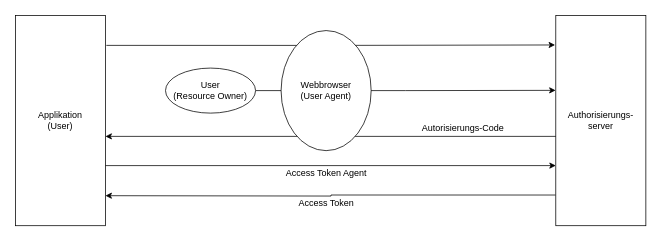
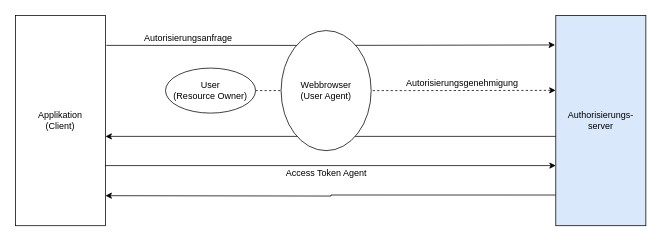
+ <mxCell id="11" value="Autorisierungsanfrage" style="text;html=1;align=center;verticalAlign=middle;resizable=0;points=[];autosize=1;strokeColor=none;fillColor=none;" parent="1" vertex="1"><mxGeometry x="185" y="40" width="130" height="20" as="geometry" /></mxCell>
+ <mxCell id="12" value="Autorisierungsgenehmigung" style="text;html=1;align=center;verticalAlign=middle;resizable=0;points=[];autosize=1;strokeColor=none;fillColor=none;" parent="1" vertex="1"><mxGeometry x="530" y="100" width="170" height="20" as="geometry" /></mxCell>
- <mxCell id="3" value="" style="edgeStyle=orthogonalEdgeStyle;rounded=0;orthogonalLoop=1;jettySize=auto;html=1;entryX=-0.002;entryY=0.356;entryDx=0;entryDy=0;entryPerimeter=0;" parent="1" source="4" target="6" edge="1"><mxGeometry relative="1" as="geometry"><mxPoint x="730" y="119" as="targetPoint" /></mxGeometry></mxCell>
+ <mxCell id="3" value="" style="edgeStyle=orthogonalEdgeStyle;rounded=0;orthogonalLoop=1;jettySize=auto;html=1;entryX=-0.002;entryY=0.356;entryDx=0;entryDy=0;entryPerimeter=0;dashed=1;" parent="1" source="4" target="6" edge="1"><mxGeometry relative="1" as="geometry"><mxPoint x="730" y="119" as="targetPoint" /></mxGeometry></mxCell>
- <mxCell id="2" value="Applikation&lt;br&gt;(User)" style="rounded=0;whiteSpace=wrap;html=1;" parent="1" vertex="1"><mxGeometry x="20" y="20" width="120" height="280" as="geometry" /></mxCell>
+ <mxCell id="2" value="Applikation&lt;br&gt;(Client)" style="rounded=0;whiteSpace=wrap;html=1;" parent="1" vertex="1"><mxGeometry x="20" y="20" width="120" height="280" as="geometry" /></mxCell>
- <mxCell id="6" value="Authorisierungs-server" style="rounded=0;whiteSpace=wrap;html=1;" parent="1" vertex="1"><mxGeometry x="740" y="20" width="120" height="280" as="geometry" /></mxCell>
+ <mxCell id="6" value="Authorisierungs-server" style="rounded=0;whiteSpace=wrap;html=1;fillColor=#dae8fc;" parent="1" vertex="1"><mxGeometry x="740" y="20" width="120" height="280" as="geometry" /></mxCell>
- <mxCell id="13" value="Autorisierungs-Code" style="text;html=1;align=center;verticalAlign=middle;resizable=0;points=[];autosize=1;strokeColor=none;fillColor=none;" parent="1" vertex="1"><mxGeometry x="551" y="160" width="130" height="20" as="geometry" /></mxCell>
- <mxCell id="15" value="Access Token" style="text;html=1;align=center;verticalAlign=middle;resizable=0;points=[];autosize=1;strokeColor=none;fillColor=none;" parent="1" vertex="1"><mxGeometry x="389" y="260" width="90" height="20" as="geometry" /></mxCell>
